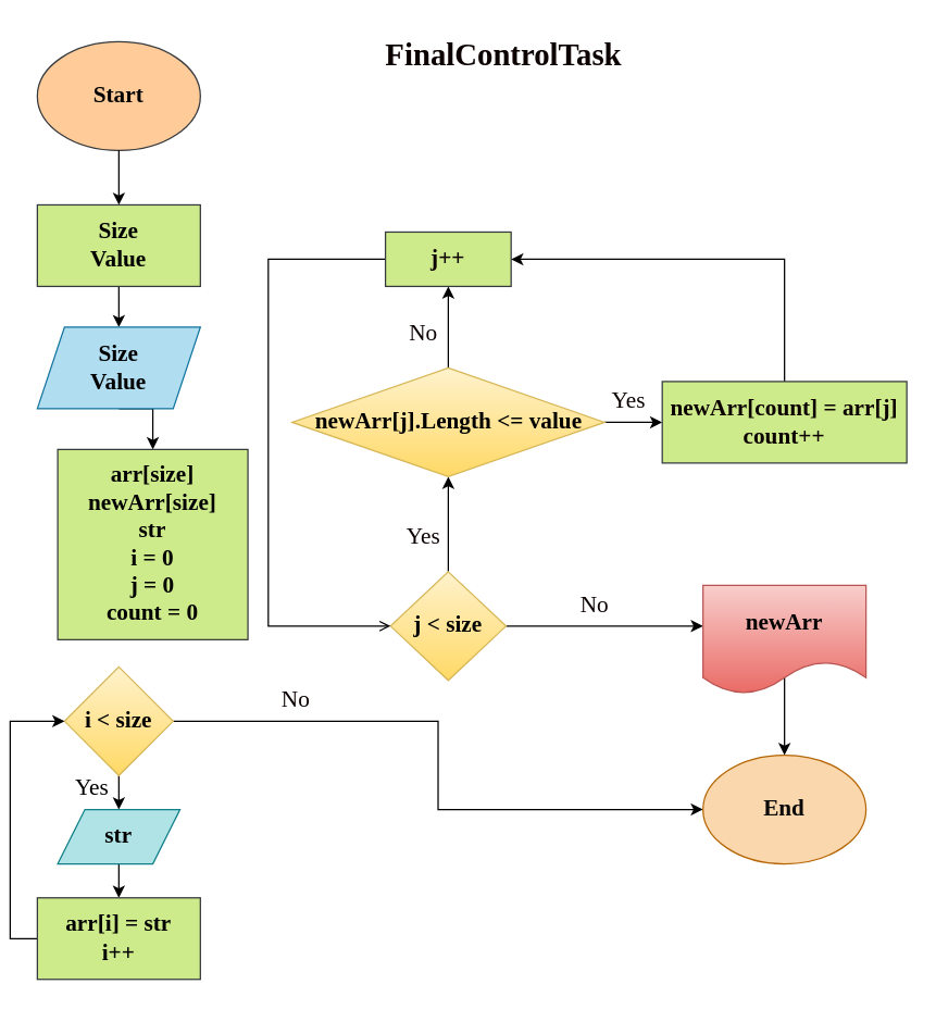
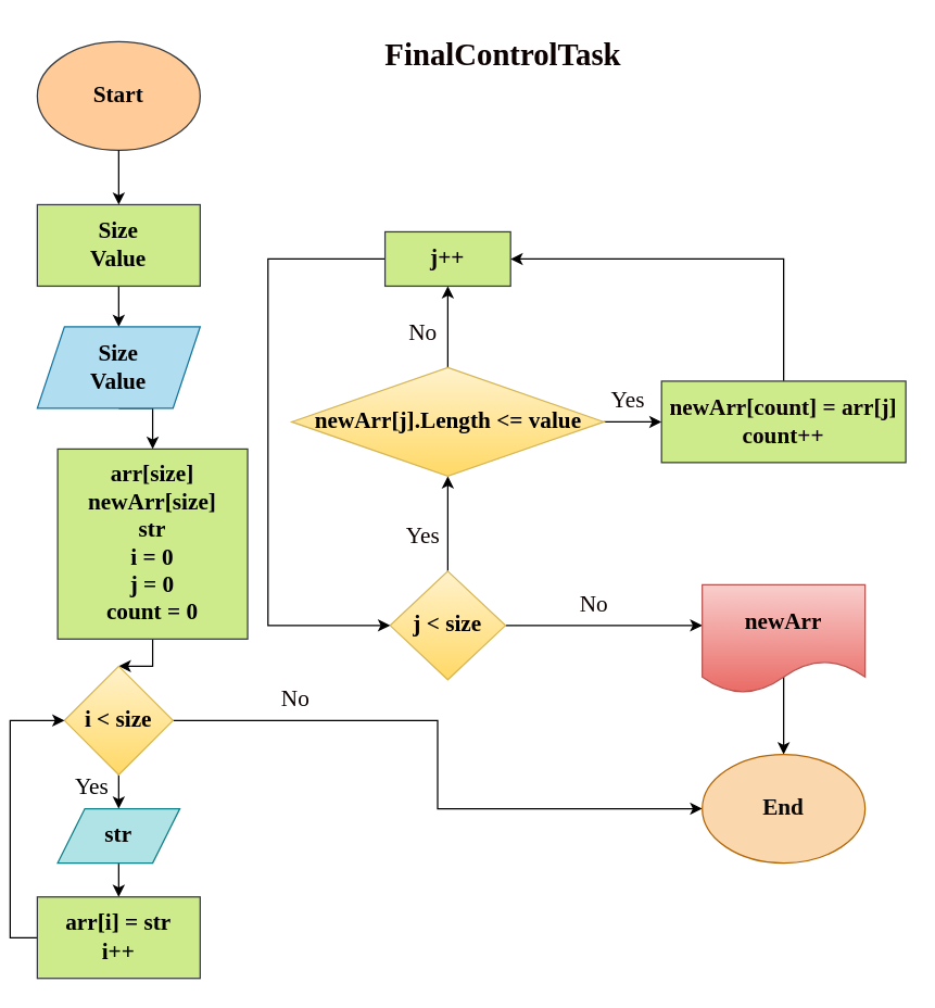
- <mxCell id="27" style="edgeStyle=orthogonalEdgeStyle;rounded=0;orthogonalLoop=1;jettySize=auto;html=1;exitX=0;exitY=0.5;exitDx=0;exitDy=0;entryX=0;entryY=0.5;entryDx=0;entryDy=0;fontFamily=Times New Roman;fontSize=17;fontColor=#0d0202;endArrow=open;" edge="1" parent="1" source="28" target="21"><mxGeometry relative="1" as="geometry"><Array as="points"><mxPoint x="190" y="190" /><mxPoint x="190" y="460" /></Array></mxGeometry></mxCell>
+ <mxCell id="27" style="edgeStyle=orthogonalEdgeStyle;rounded=0;orthogonalLoop=1;jettySize=auto;html=1;exitX=0;exitY=0.5;exitDx=0;exitDy=0;entryX=0;entryY=0.5;entryDx=0;entryDy=0;fontFamily=Times New Roman;fontSize=17;fontColor=#0d0202;" edge="1" parent="1" source="28" target="21"><mxGeometry relative="1" as="geometry"><Array as="points"><mxPoint x="190" y="190" /><mxPoint x="190" y="460" /></Array></mxGeometry></mxCell>
+ <mxCell id="9" style="edgeStyle=orthogonalEdgeStyle;rounded=0;orthogonalLoop=1;jettySize=auto;html=1;exitX=0.5;exitY=1;exitDx=0;exitDy=0;fontFamily=Times New Roman;fontSize=17;fontColor=default;" edge="1" parent="1" source="10" target="13"><mxGeometry relative="1" as="geometry" /></mxCell>
